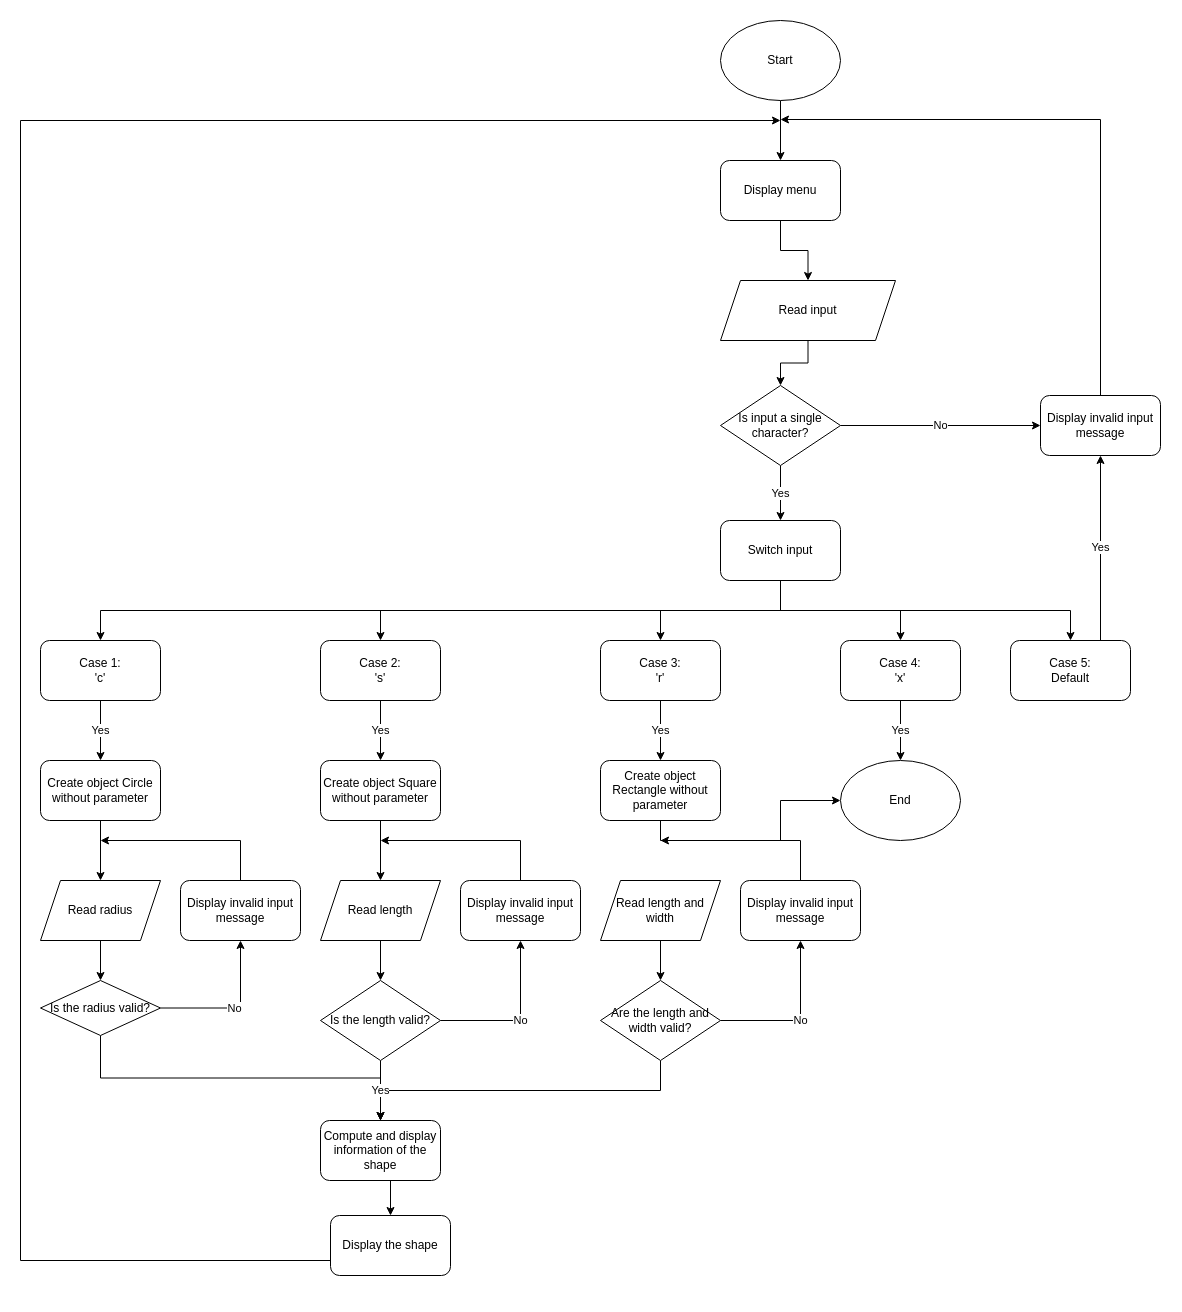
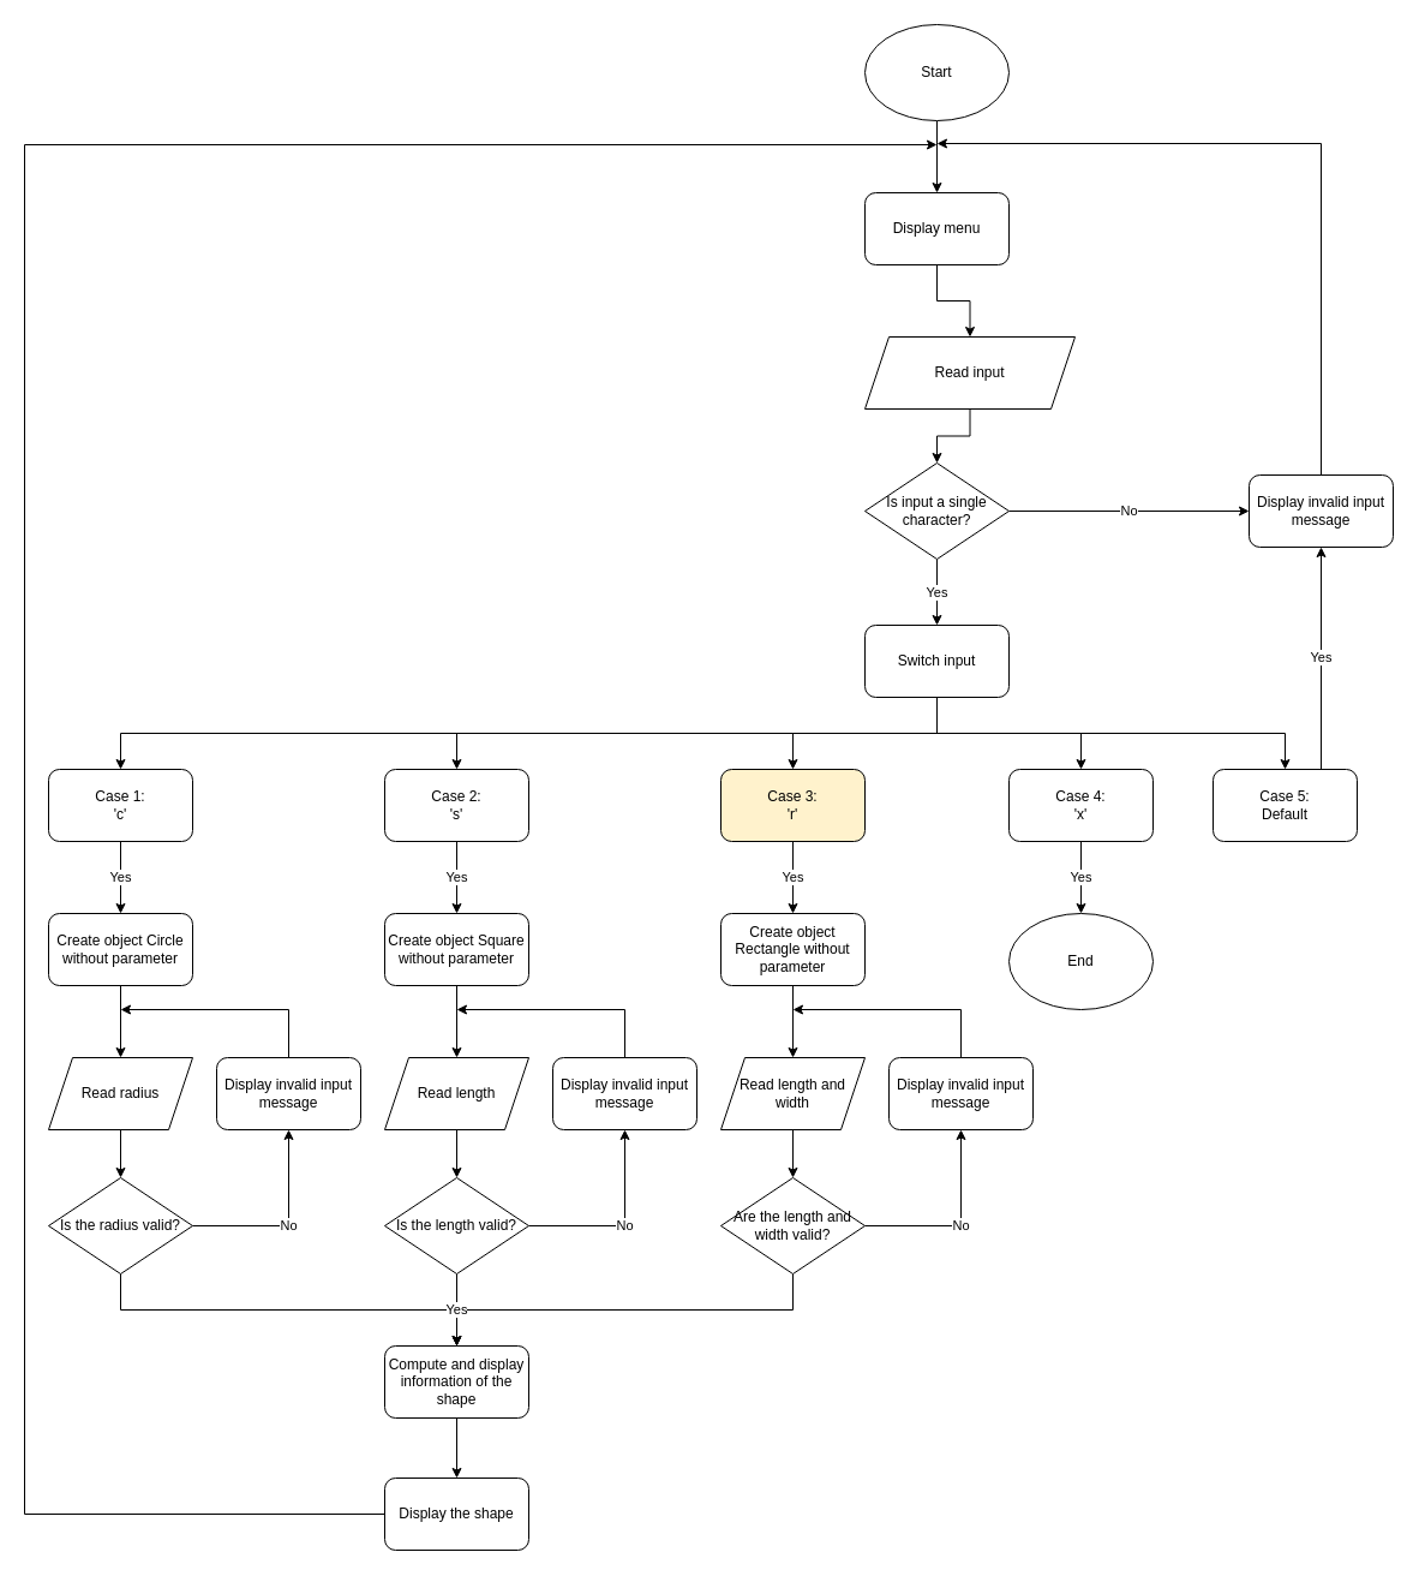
- <mxCell id="26" value="Case 3:&lt;br&gt;'r'" style="rounded=1;whiteSpace=wrap;html=1;" vertex="1" parent="1"><mxGeometry x="600" y="640" width="120" height="60" as="geometry" /></mxCell>
+ <mxCell id="26" value="Case 3:&lt;br&gt;'r'" style="rounded=1;whiteSpace=wrap;html=1;fillColor=#fff2cc;" vertex="1" parent="1"><mxGeometry x="600" y="640" width="120" height="60" as="geometry" /></mxCell>
- <mxCell id="33" style="edgeStyle=orthogonalEdgeStyle;rounded=0;orthogonalLoop=1;jettySize=auto;html=1;exitX=0.5;exitY=1;exitDx=0;exitDy=0;" edge="1" parent="1" source="34" target="5"><mxGeometry relative="1" as="geometry" /></mxCell>
+ <mxCell id="33" style="edgeStyle=orthogonalEdgeStyle;rounded=0;orthogonalLoop=1;jettySize=auto;html=1;exitX=0.5;exitY=1;exitDx=0;exitDy=0;entryX=0.5;entryY=0;entryDx=0;entryDy=0;" edge="1" parent="1" source="34" target="46"><mxGeometry relative="1" as="geometry" /></mxCell>
- <mxCell id="49" value="Is the radius valid?" style="rhombus;whiteSpace=wrap;html=1;" vertex="1" parent="1"><mxGeometry x="40" y="980" width="120" height="55" as="geometry" /></mxCell>
+ <mxCell id="49" value="Is the radius valid?" style="rhombus;whiteSpace=wrap;html=1;" vertex="1" parent="1"><mxGeometry x="40" y="980" width="120" height="80" as="geometry" /></mxCell>
- <mxCell id="36" value="Display the shape" style="rounded=1;whiteSpace=wrap;html=1;" vertex="1" parent="1"><mxGeometry x="330" y="1215" width="120" height="60" as="geometry" /></mxCell>
+ <mxCell id="36" value="Display the shape" style="rounded=1;whiteSpace=wrap;html=1;" vertex="1" parent="1"><mxGeometry x="320" y="1230" width="120" height="60" as="geometry" /></mxCell>
